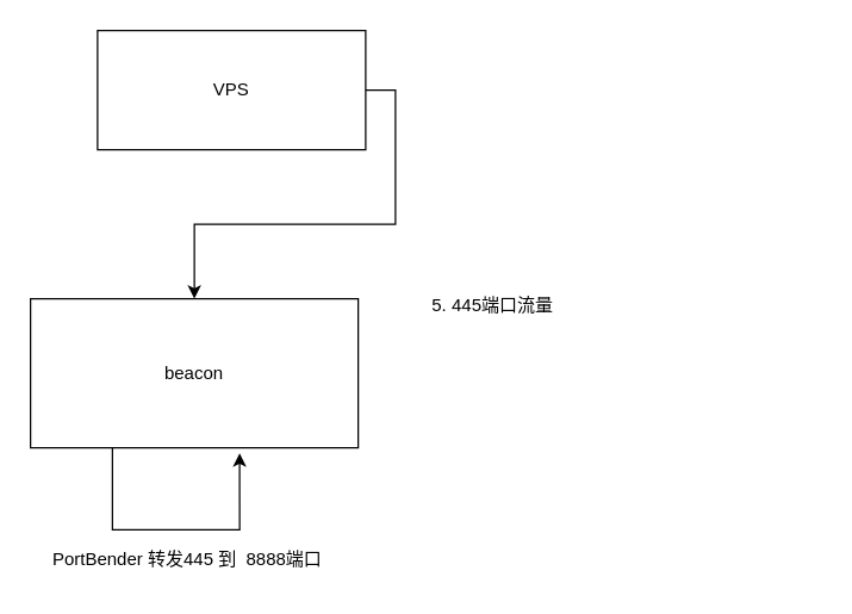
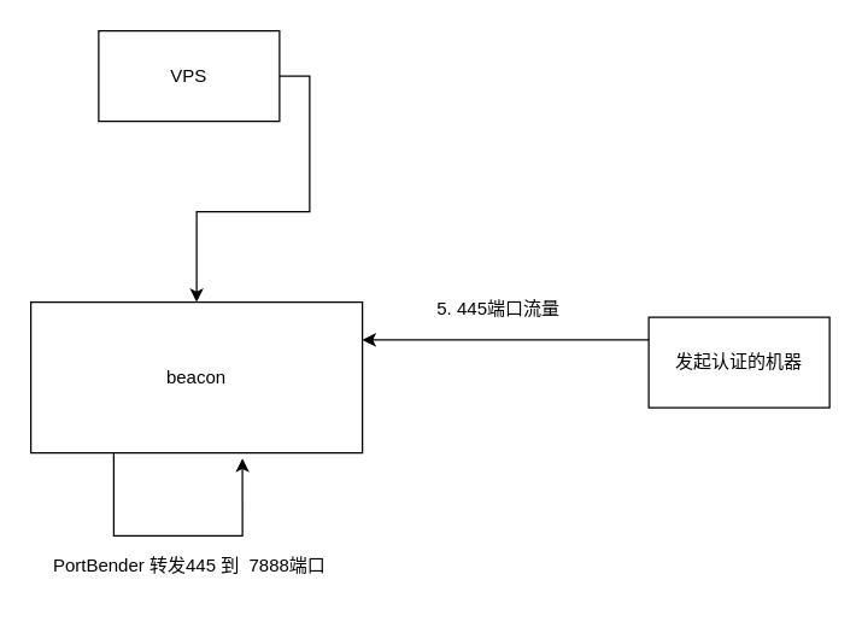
- <mxCell id="3" value="VPS" style="rounded=0;whiteSpace=wrap;html=1;" parent="1" vertex="1"><mxGeometry x="65" y="20" width="180" height="80" as="geometry" /></mxCell>
+ <mxCell id="3" value="VPS" style="rounded=0;whiteSpace=wrap;html=1;" parent="1" vertex="1"><mxGeometry x="65" y="20" width="120" height="60" as="geometry" /></mxCell>
+ <mxCell id="7" value="" style="endArrow=classic;html=1;rounded=0;entryX=1;entryY=0.25;entryDx=0;entryDy=0;exitX=0;exitY=0.25;exitDx=0;exitDy=0;" parent="1" source="4" target="6" edge="1"><mxGeometry width="50" height="50" relative="1" as="geometry"><mxPoint x="370" y="220" as="sourcePoint" /><mxPoint x="260" y="220" as="targetPoint" /></mxGeometry></mxCell>
+ <mxCell id="4" value="发起认证的机器" style="rounded=0;whiteSpace=wrap;html=1;" parent="1" vertex="1"><mxGeometry x="430" y="210" width="120" height="60" as="geometry" /></mxCell>
- <mxCell id="9" value="PortBender 转发445 到&amp;nbsp; 8888端口" style="text;html=1;align=center;verticalAlign=middle;resizable=0;points=[];autosize=1;strokeColor=none;fillColor=none;" parent="1" vertex="1"><mxGeometry x="25" y="360" width="200" height="30" as="geometry" /></mxCell>
+ <mxCell id="9" value="PortBender 转发445 到&amp;nbsp; 7888端口" style="text;html=1;align=center;verticalAlign=middle;resizable=0;points=[];autosize=1;strokeColor=none;fillColor=none;" parent="1" vertex="1"><mxGeometry x="25" y="360" width="200" height="30" as="geometry" /></mxCell>
